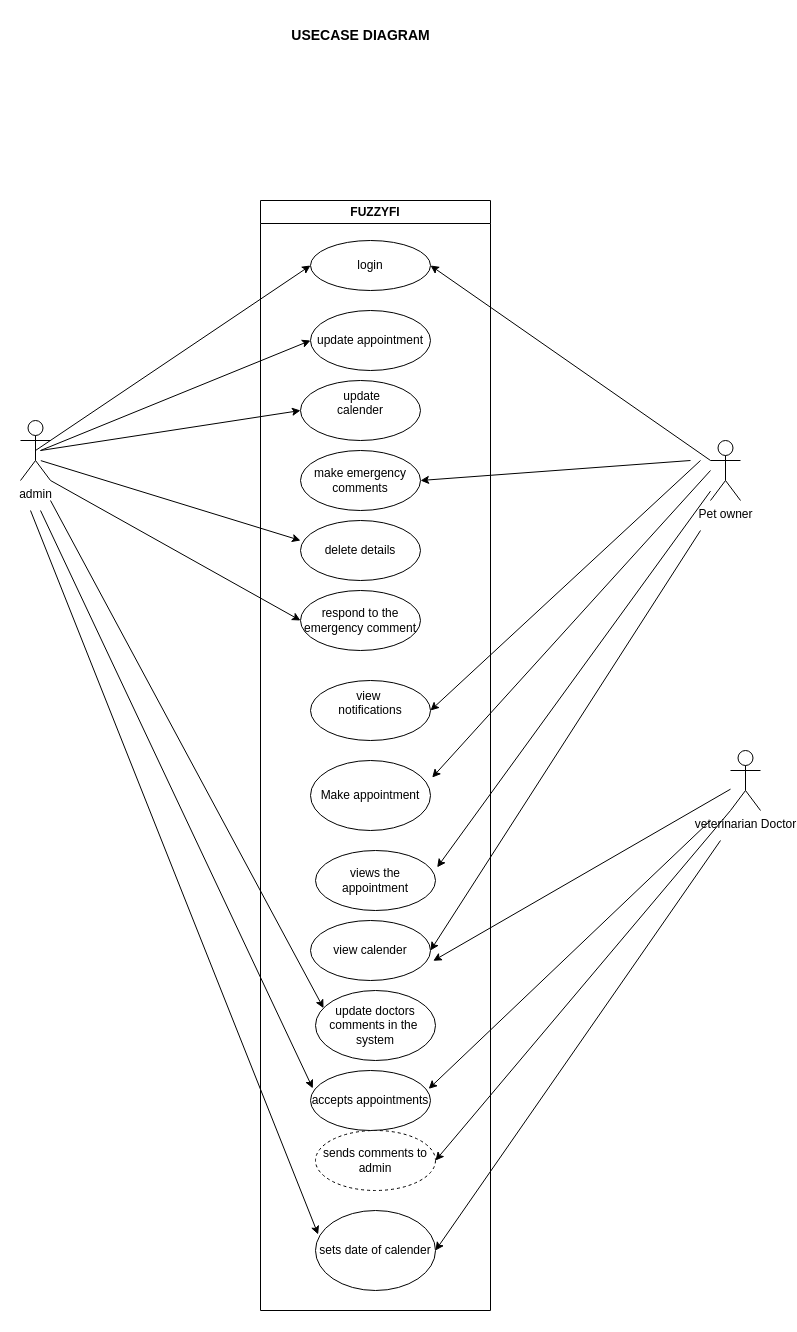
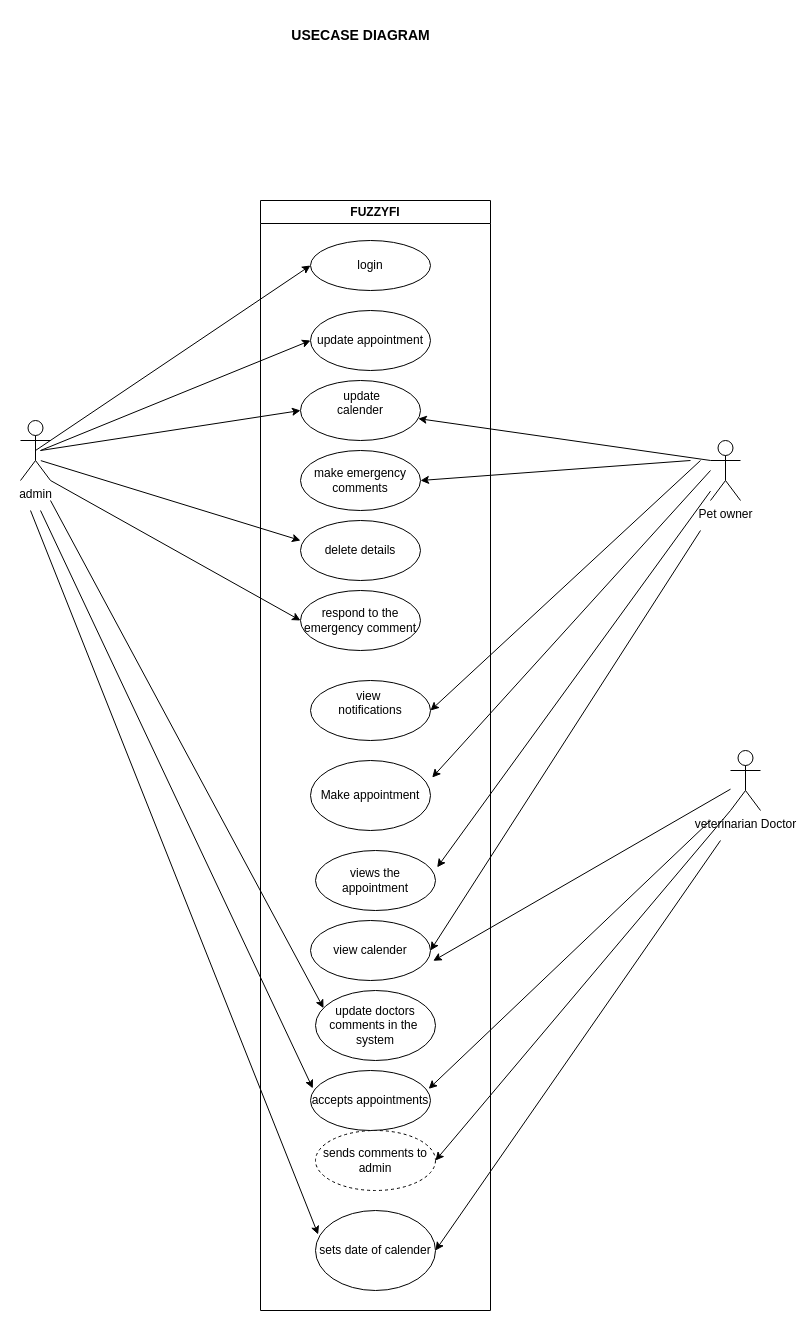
- <mxCell id="26" value="" style="endArrow=classic;html=1;rounded=0;exitX=0;exitY=0.333;exitDx=0;exitDy=0;exitPerimeter=0;entryX=1;entryY=0.5;entryDx=0;entryDy=0;" edge="1" parent="1" source="4" target="13"><mxGeometry width="50" height="50" relative="1" as="geometry"><mxPoint x="390" y="680" as="sourcePoint" /><mxPoint x="440" y="630" as="targetPoint" /></mxGeometry></mxCell>
+ <mxCell id="26" value="" style="endArrow=classic;html=1;rounded=0;exitX=0;exitY=0.333;exitDx=0;exitDy=0;exitPerimeter=0;" edge="1" parent="1" source="4" target="15"><mxGeometry width="50" height="50" relative="1" as="geometry"><mxPoint x="390" y="680" as="sourcePoint" /><mxPoint x="440" y="630" as="targetPoint" /></mxGeometry></mxCell>
